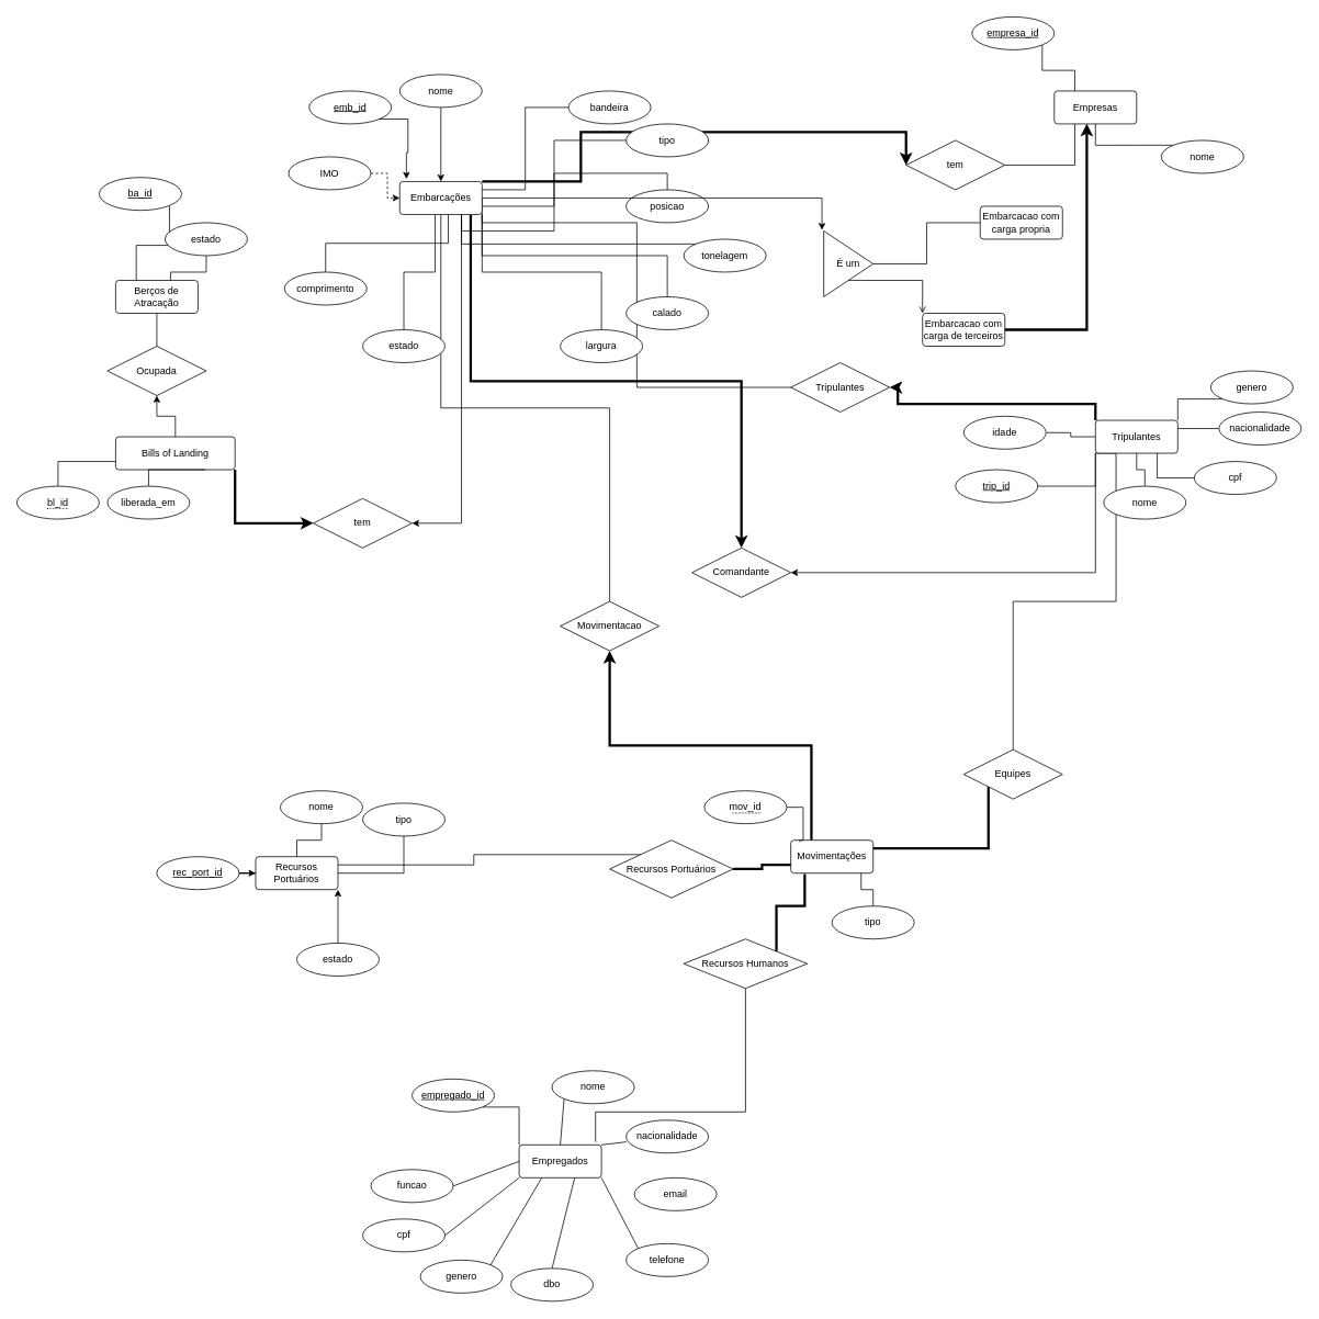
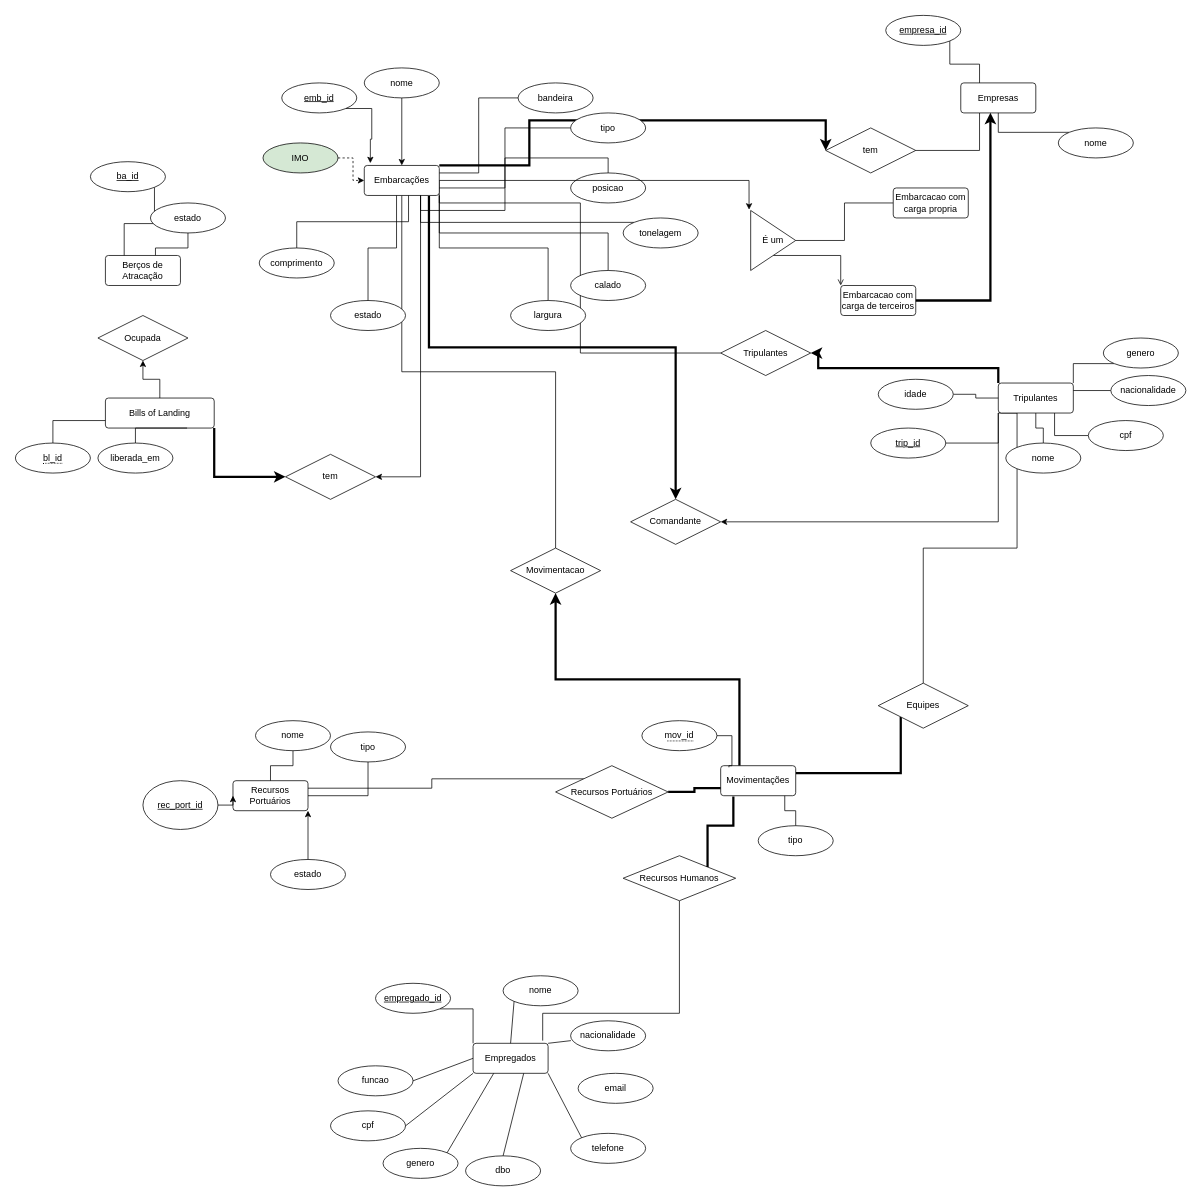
- <mxCell id="42" value="IMO" style="ellipse;whiteSpace=wrap;html=1;align=center;" vertex="1" parent="1"><mxGeometry x="350" y="190" width="100" height="40" as="geometry" /></mxCell>
+ <mxCell id="42" value="IMO" style="ellipse;whiteSpace=wrap;html=1;align=center;fillColor=#d5e8d4;" vertex="1" parent="1"><mxGeometry x="350" y="190" width="100" height="40" as="geometry" /></mxCell>
- <mxCell id="68" style="edgeStyle=orthogonalEdgeStyle;rounded=0;orthogonalLoop=1;jettySize=auto;html=1;exitX=0.5;exitY=1;exitDx=0;exitDy=0;entryX=0.5;entryY=0;entryDx=0;entryDy=0;endArrow=none;endFill=0;" edge="1" parent="1" source="60" target="67"><mxGeometry relative="1" as="geometry" /></mxCell>
- <mxCell id="5" value="rec_port_id" style="ellipse;whiteSpace=wrap;html=1;align=center;fontStyle=4;" vertex="1" parent="2"><mxGeometry x="10" y="80" width="100" height="40" as="geometry" /></mxCell>
+ <mxCell id="5" value="rec_port_id" style="ellipse;whiteSpace=wrap;html=1;align=center;fontStyle=4;" vertex="1" parent="2"><mxGeometry x="10" y="80" width="100" height="65" as="geometry" /></mxCell>
